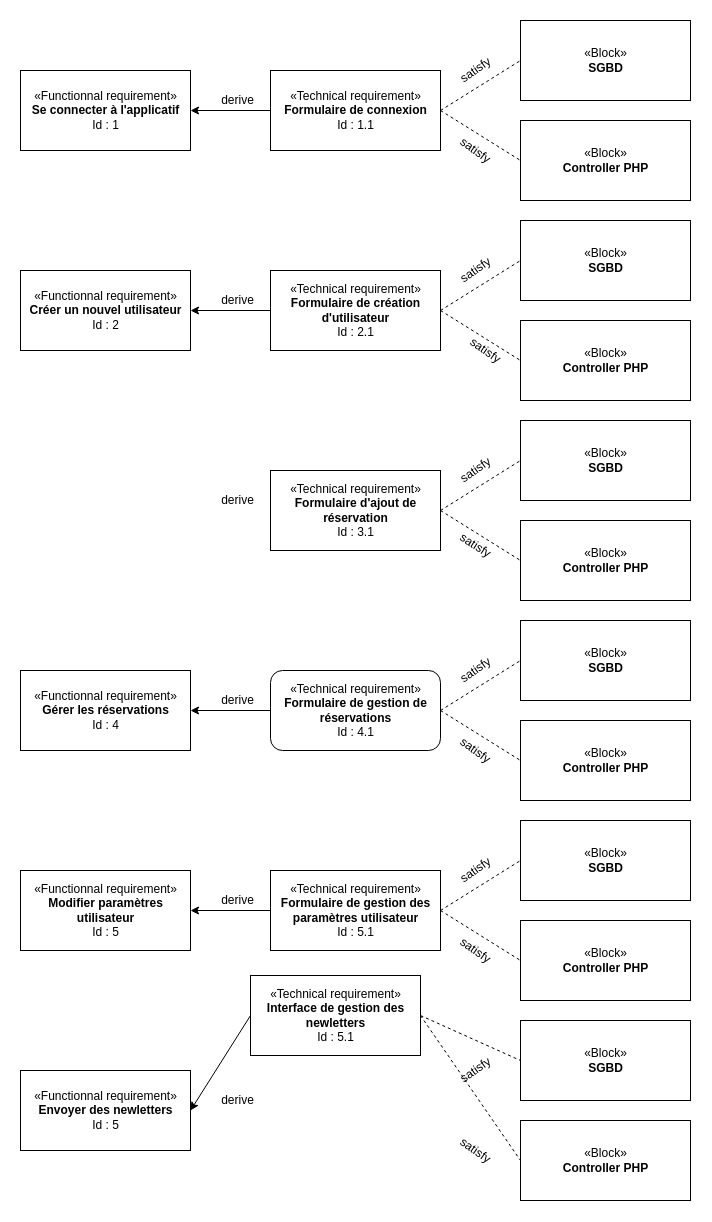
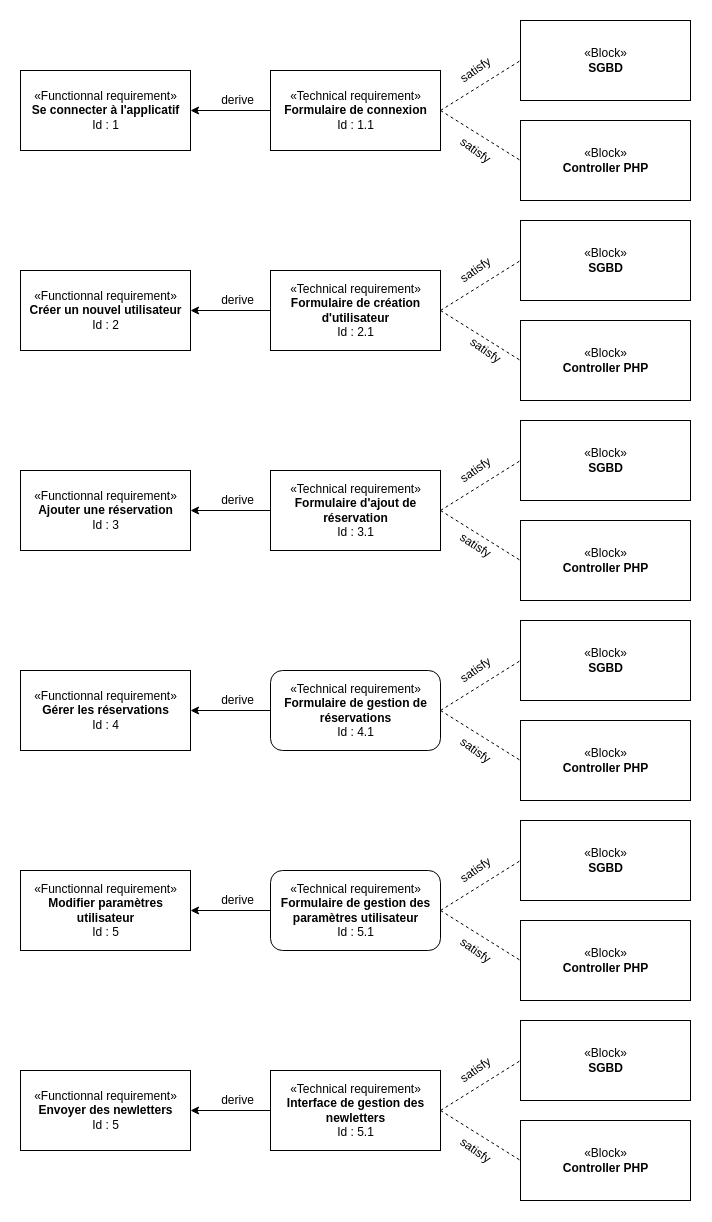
+ <mxCell id="22" value="«Functionnal requirement»&lt;br&gt;&lt;b&gt;Ajouter une réservation&lt;/b&gt;&lt;br&gt;Id : 3" style="html=1;" vertex="1" parent="1"><mxGeometry x="20" y="470" width="170" height="80" as="geometry" /></mxCell>
+ <mxCell id="30" value="" style="endArrow=classic;html=1;exitX=0;exitY=0.5;exitDx=0;exitDy=0;entryX=1;entryY=0.5;entryDx=0;entryDy=0;" edge="1" parent="1" source="23" target="22"><mxGeometry width="50" height="50" relative="1" as="geometry"><mxPoint x="250" y="670" as="sourcePoint" /><mxPoint x="300" y="620" as="targetPoint" /></mxGeometry></mxCell>
- <mxCell id="43" value="«Technical requirement»&lt;br&gt;&lt;b&gt;Formulaire de gestion des&lt;br&gt;paramètres utilisateur&lt;/b&gt;&lt;br&gt;Id : 5.1" style="html=1;" vertex="1" parent="1"><mxGeometry x="270" y="870" width="170" height="80" as="geometry" /></mxCell>
+ <mxCell id="43" value="«Technical requirement»&lt;br&gt;&lt;b&gt;Formulaire de gestion des&lt;br&gt;paramètres utilisateur&lt;/b&gt;&lt;br&gt;Id : 5.1" style="html=1;rounded=1;" vertex="1" parent="1"><mxGeometry x="270" y="870" width="170" height="80" as="geometry" /></mxCell>
- <mxCell id="53" value="«Technical requirement»&lt;br&gt;&lt;b&gt;Interface de gestion des&lt;br&gt;newletters&lt;br&gt;&lt;/b&gt;Id : 5.1" style="html=1;" vertex="1" parent="1"><mxGeometry x="250" y="975" width="170" height="80" as="geometry" /></mxCell>
+ <mxCell id="53" value="«Technical requirement»&lt;br&gt;&lt;b&gt;Interface de gestion des&lt;br&gt;newletters&lt;br&gt;&lt;/b&gt;Id : 5.1" style="html=1;" vertex="1" parent="1"><mxGeometry x="270" y="1070" width="170" height="80" as="geometry" /></mxCell>
